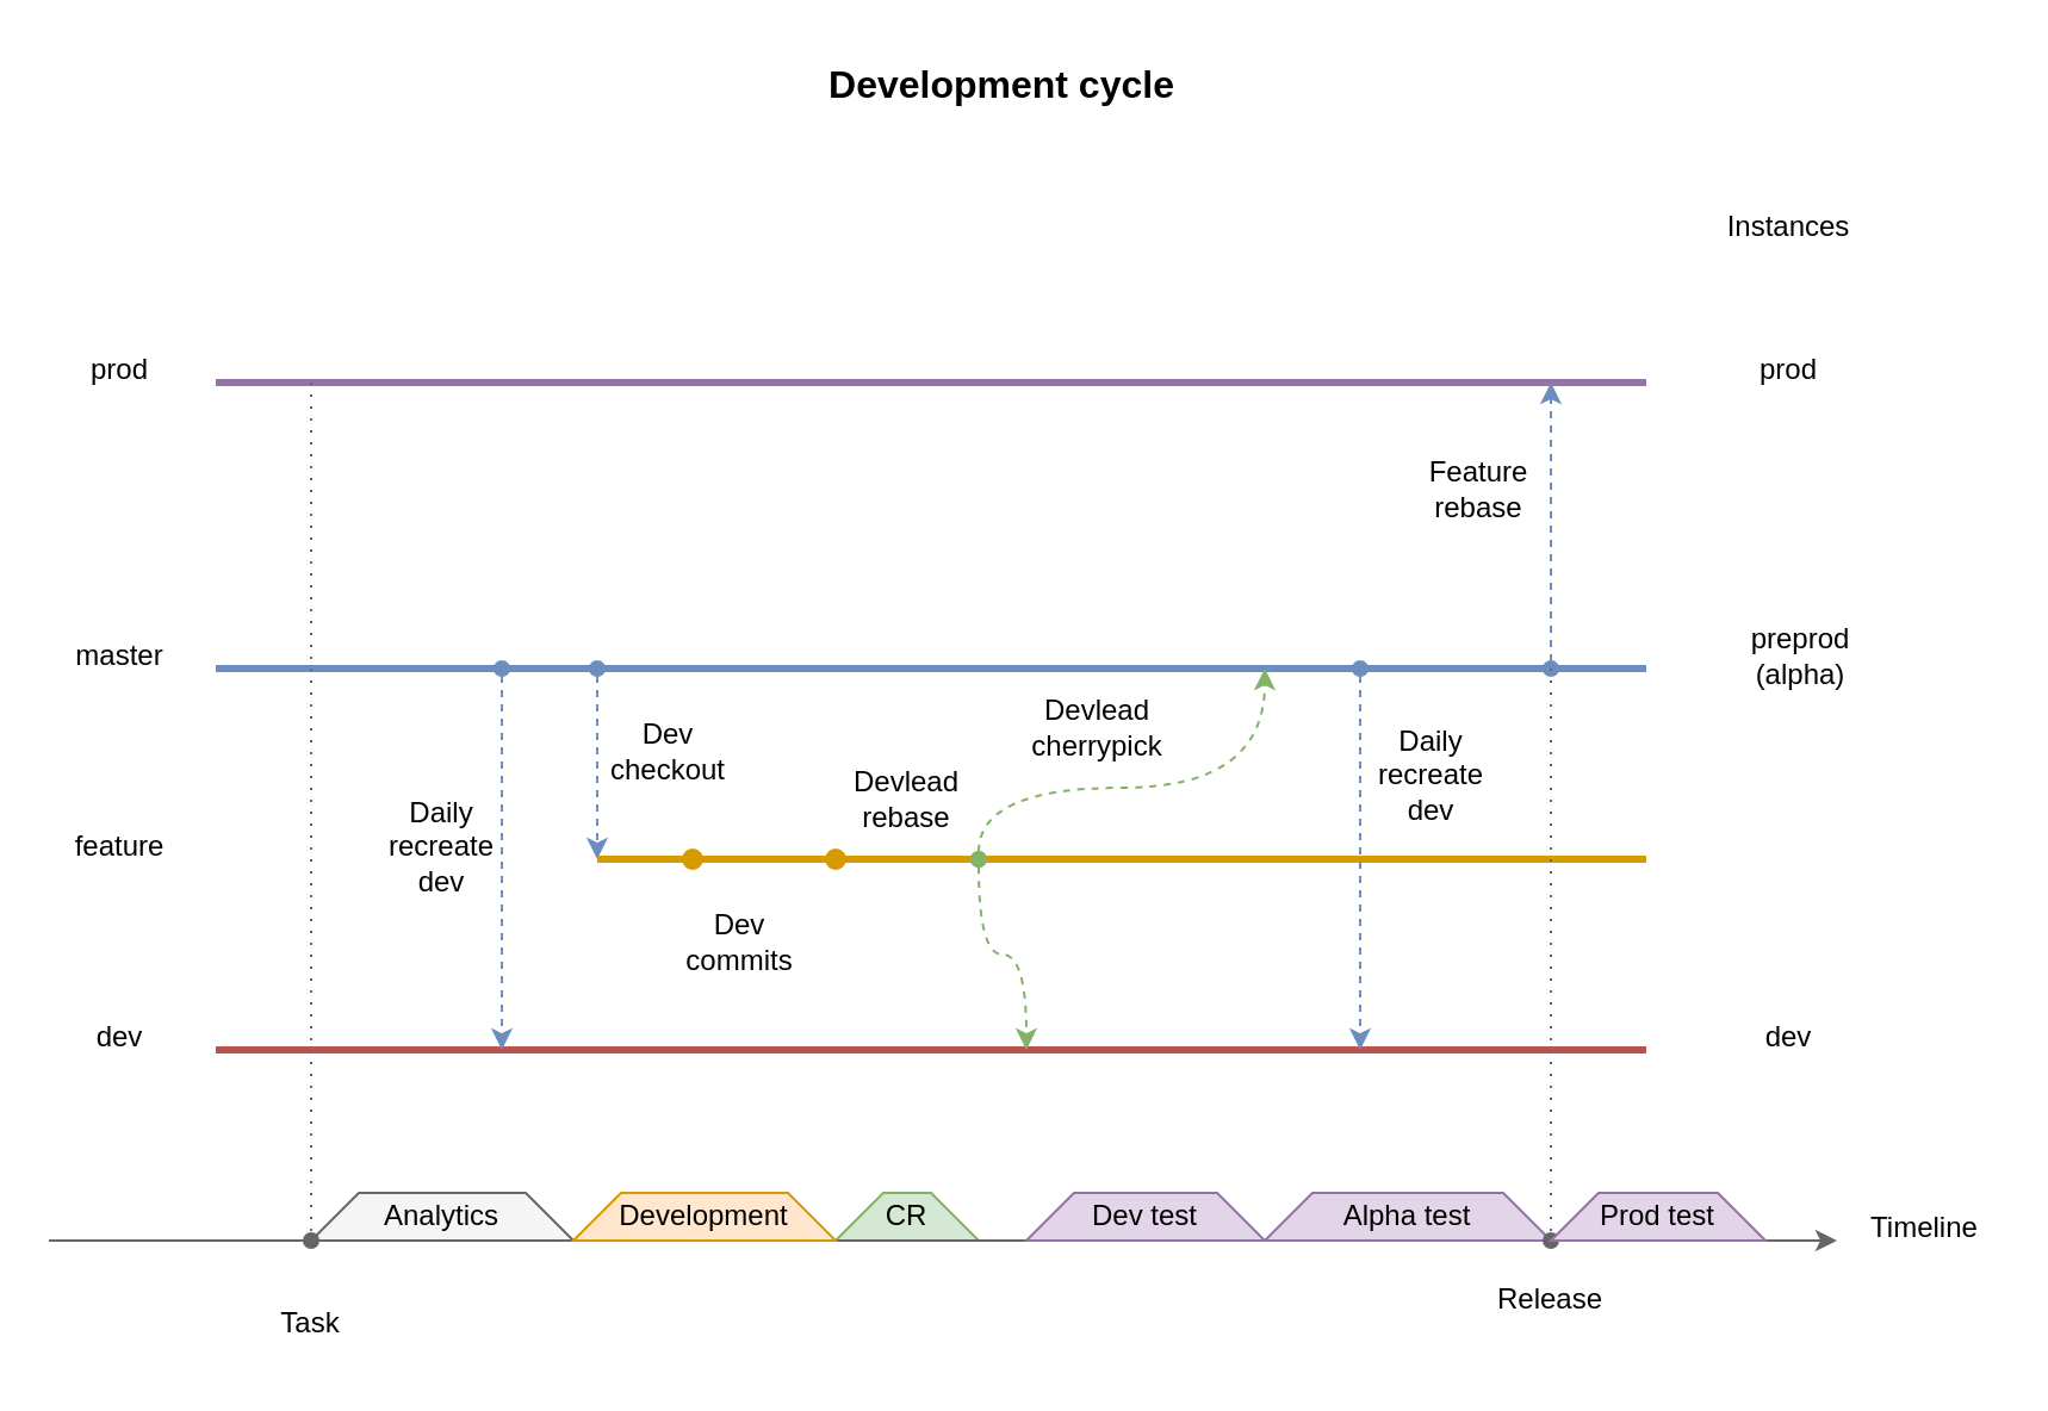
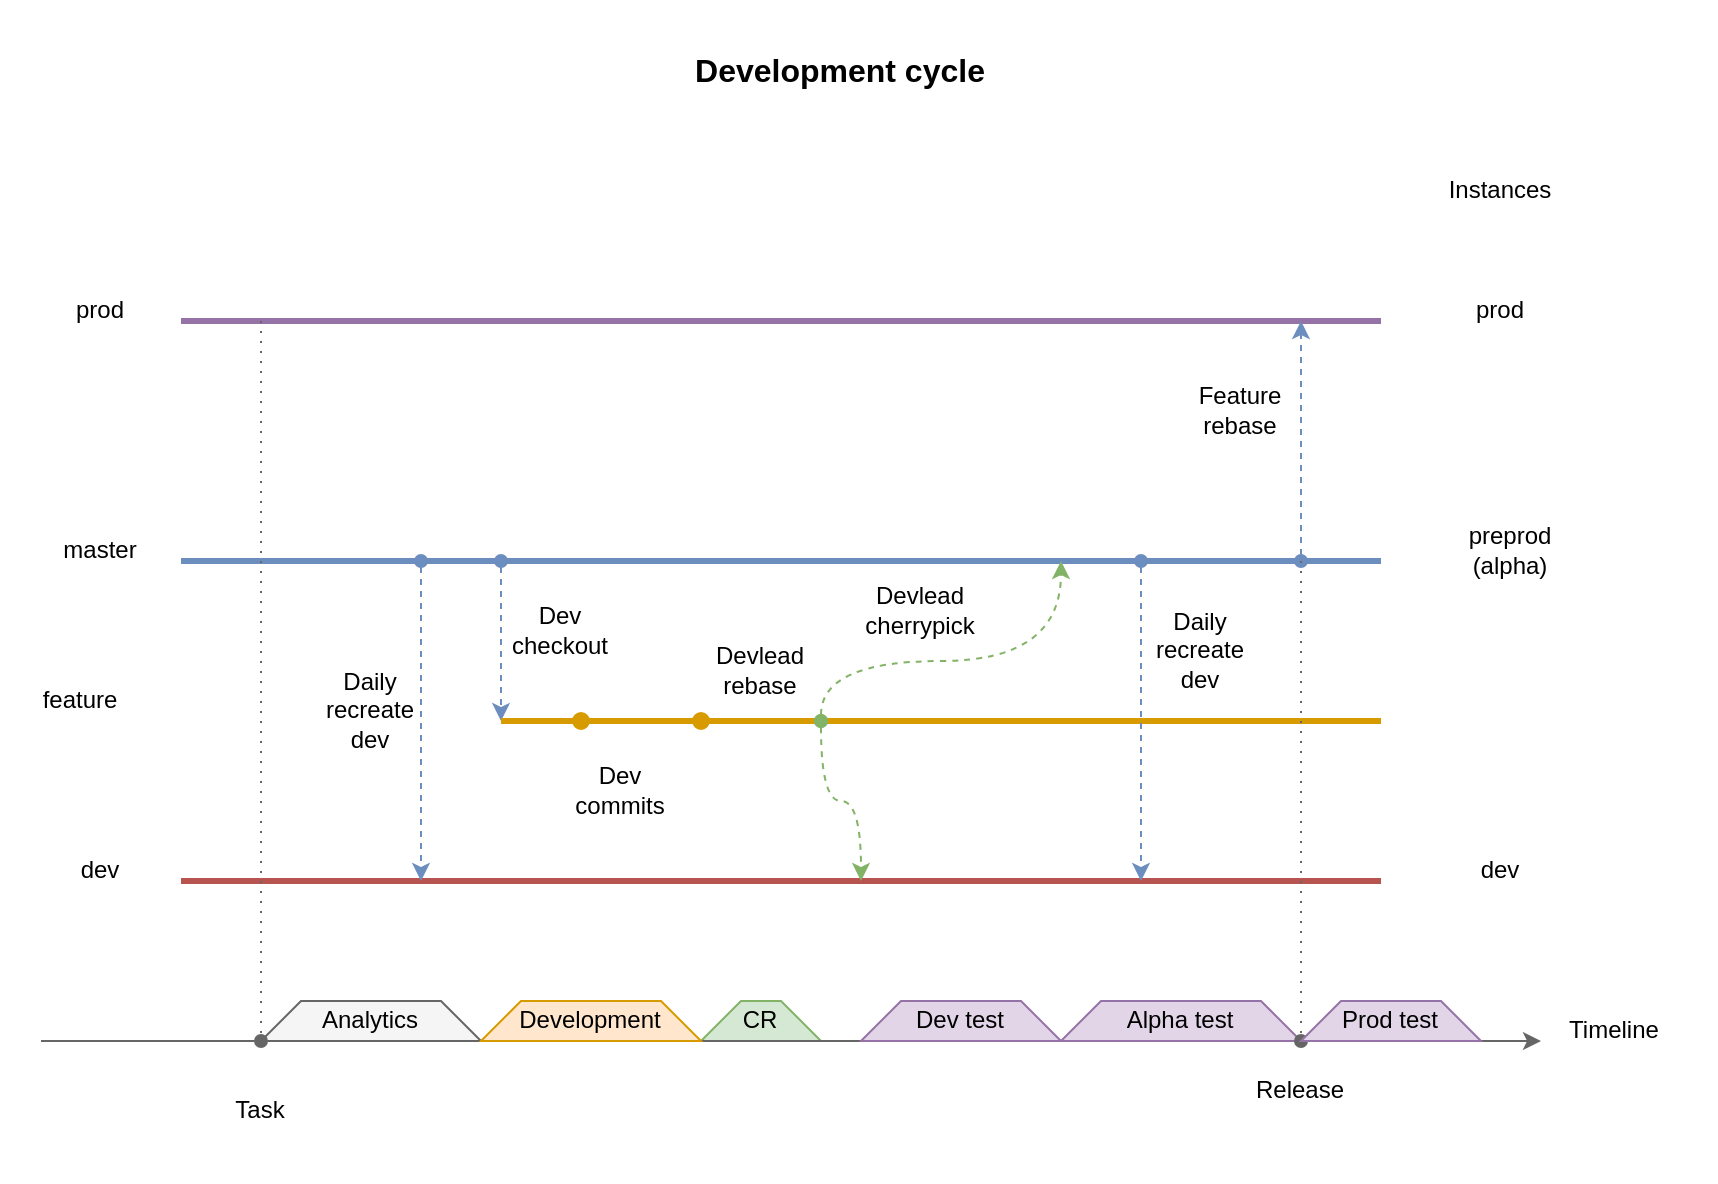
- <mxCell id="38" value="feature" style="text;html=1;align=center;verticalAlign=middle;whiteSpace=wrap;rounded=0;" vertex="1" parent="1"><mxGeometry x="20" y="340" width="60" height="30" as="geometry" /></mxCell>
+ <mxCell id="38" value="feature" style="text;html=1;align=center;verticalAlign=middle;whiteSpace=wrap;rounded=0;" vertex="1" parent="1"><mxGeometry x="10" y="335" width="60" height="30" as="geometry" /></mxCell>
